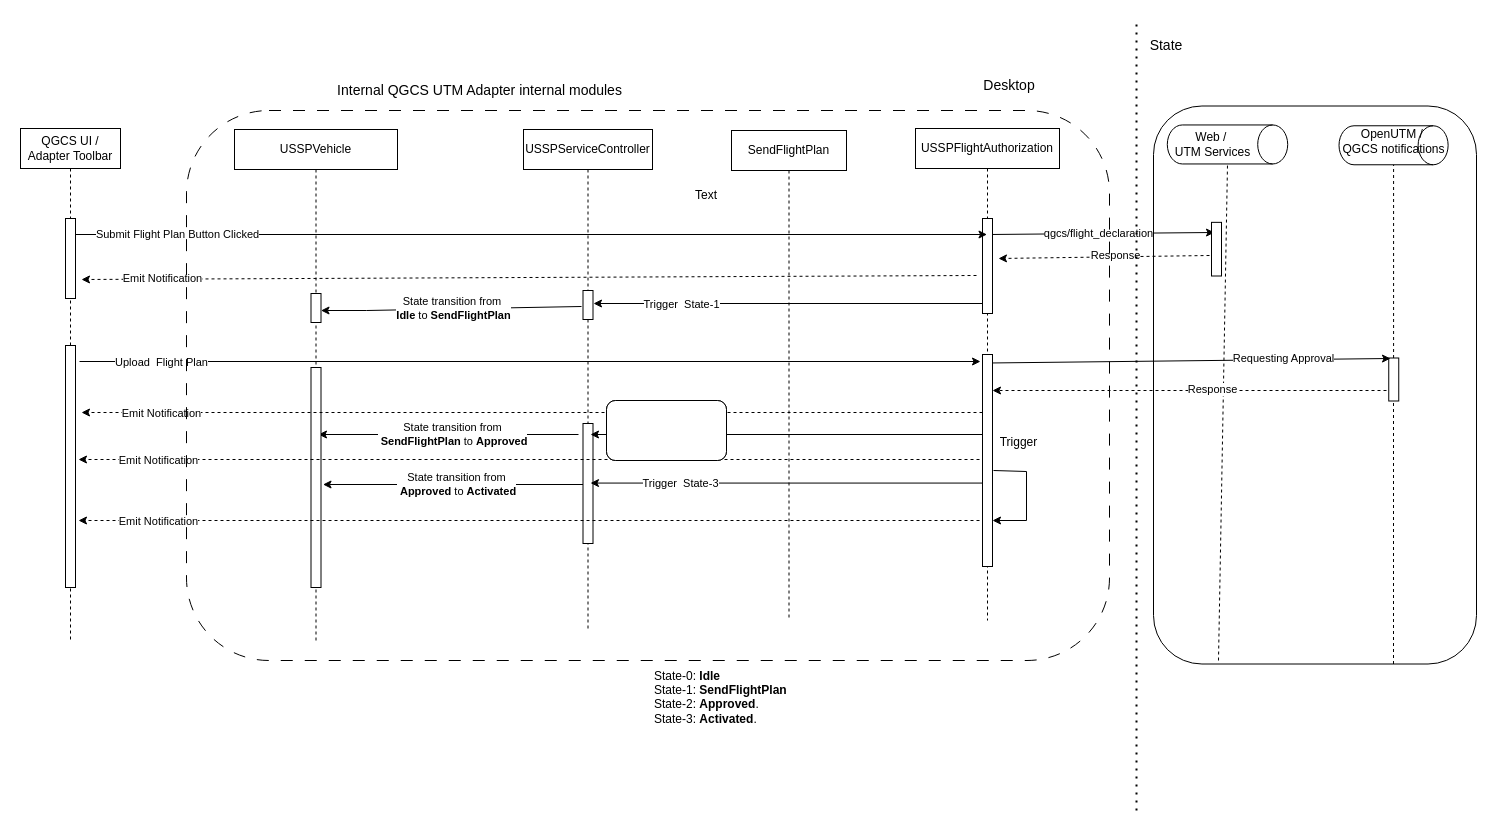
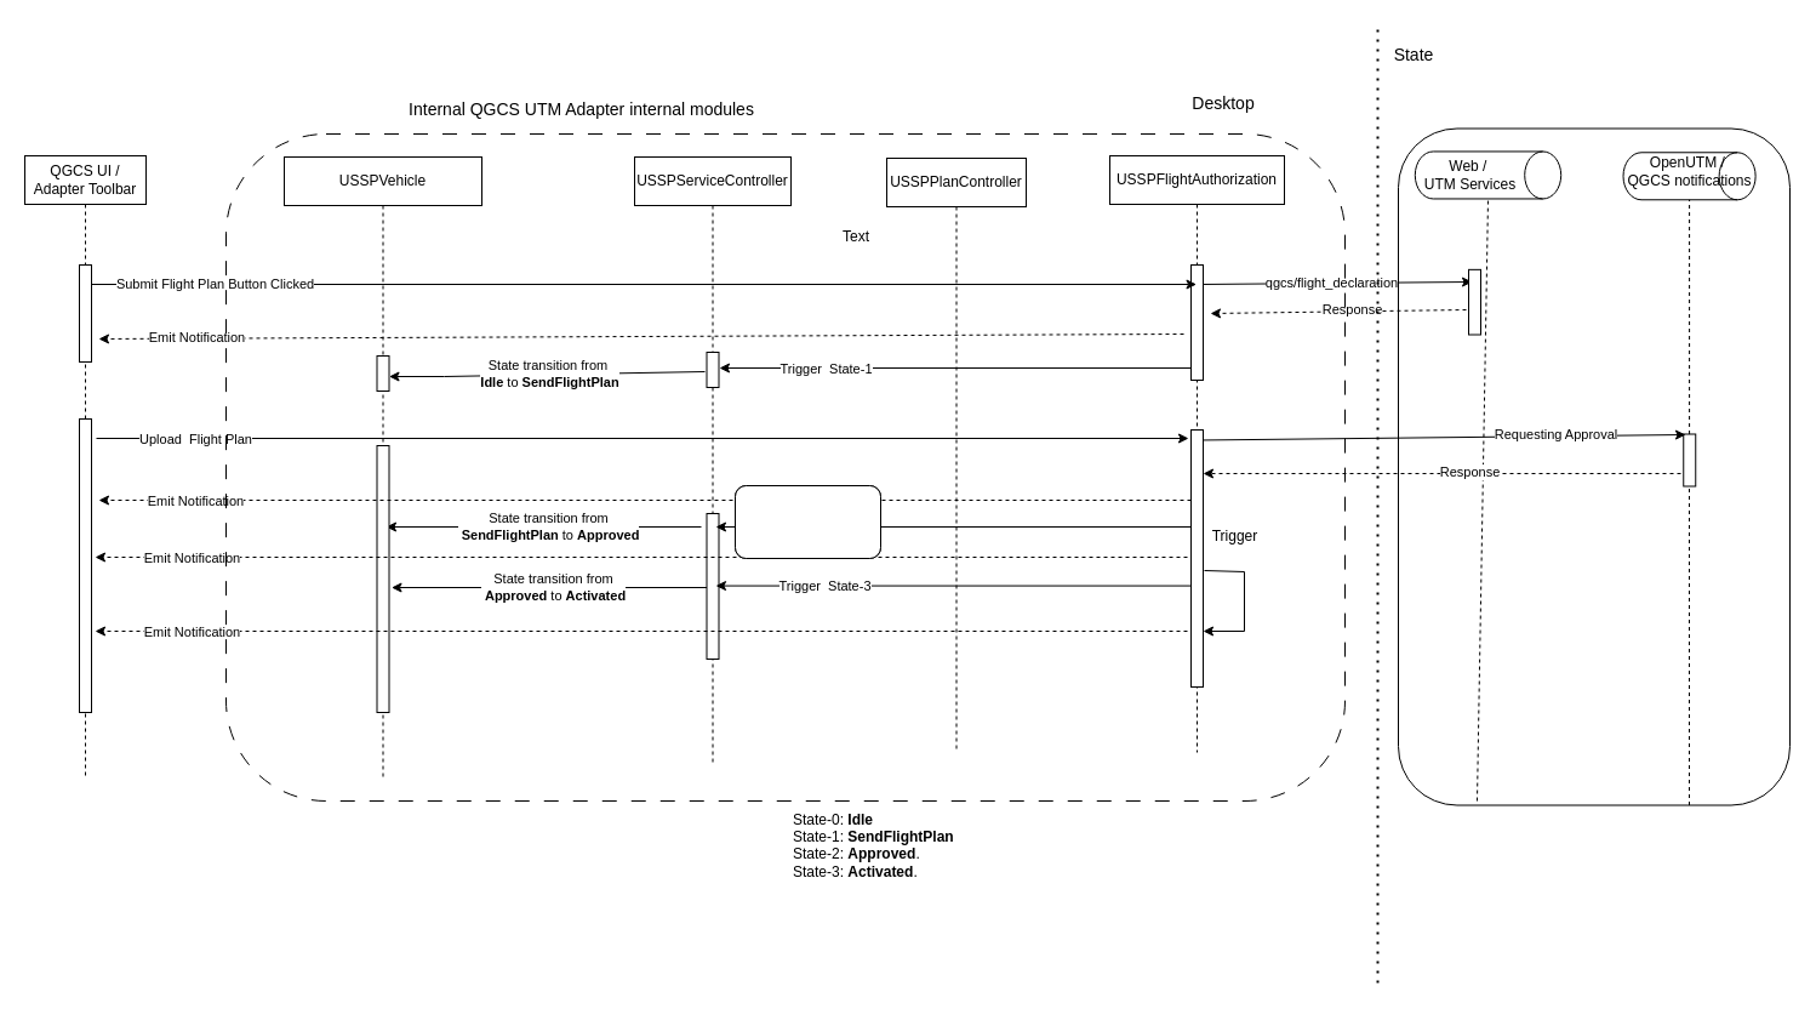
- <mxCell id="10" value="SendFlightPlan" style="shape=umlLifeline;perimeter=lifelinePerimeter;whiteSpace=wrap;html=1;container=1;collapsible=0;recursiveResize=0;outlineConnect=0;" parent="1" vertex="1"><mxGeometry x="731" y="130" width="115" height="490" as="geometry" /></mxCell>
+ <mxCell id="10" value="USSPPlanController" style="shape=umlLifeline;perimeter=lifelinePerimeter;whiteSpace=wrap;html=1;container=1;collapsible=0;recursiveResize=0;outlineConnect=0;" parent="1" vertex="1"><mxGeometry x="731" y="130" width="115" height="490" as="geometry" /></mxCell>
